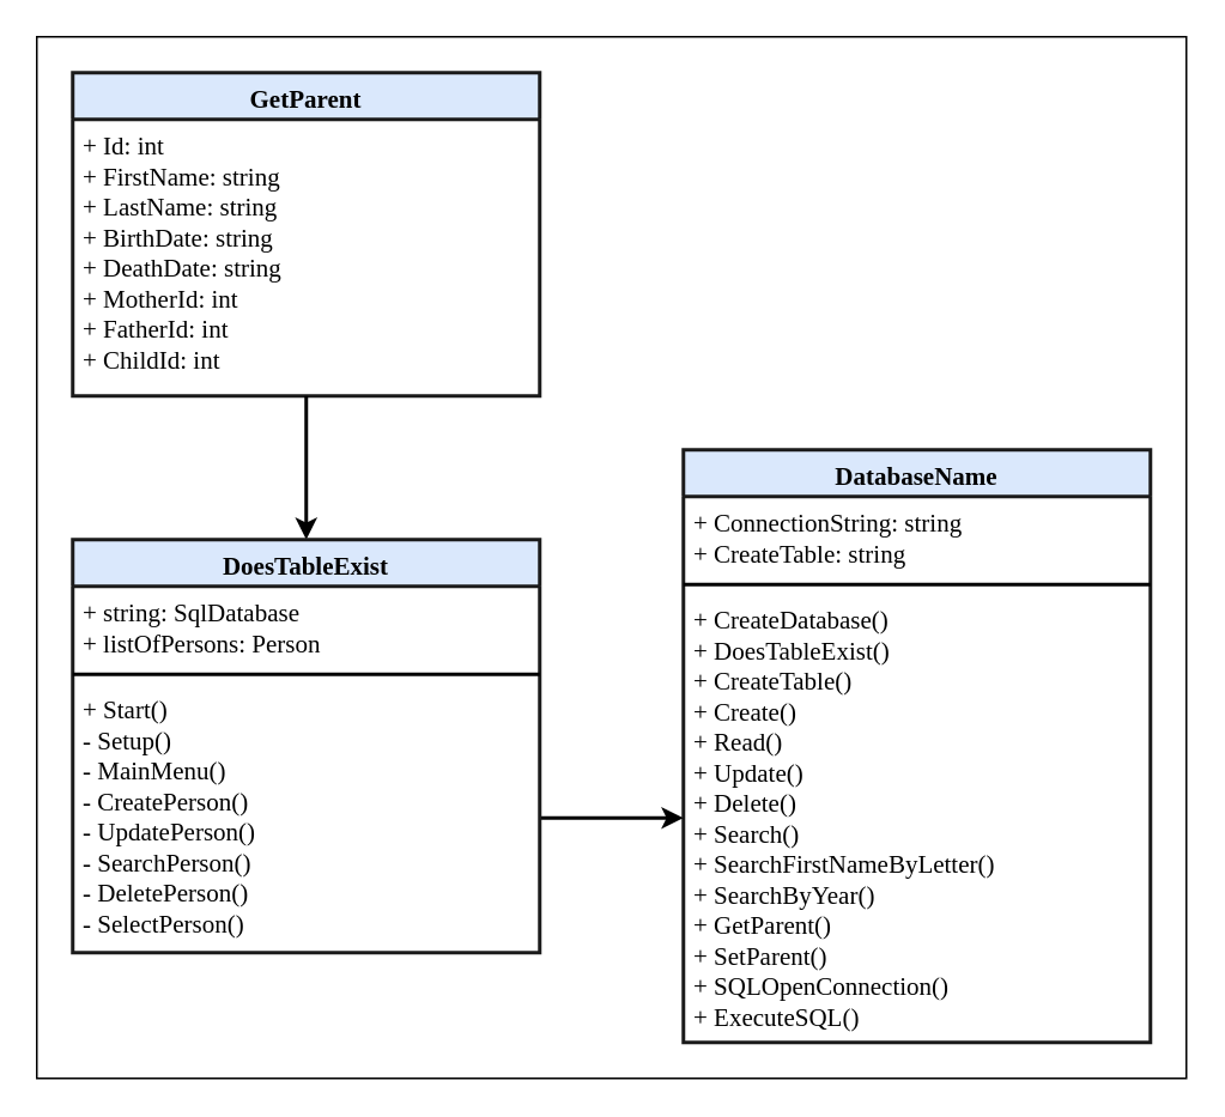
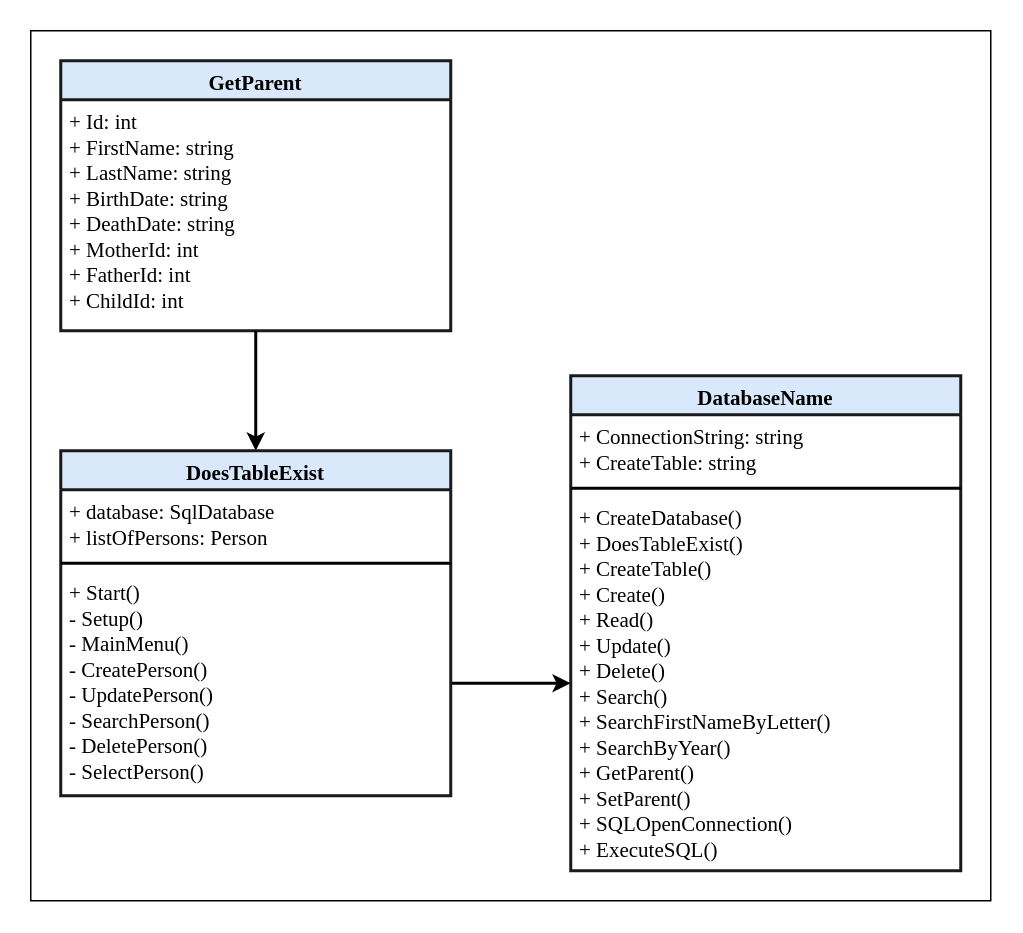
- <mxCell id="16" value="+ string: SqlDatabase&#10;+ listOfPersons: Person&#10;" style="text;strokeColor=none;fillColor=none;align=left;verticalAlign=top;spacingLeft=4;spacingRight=4;overflow=hidden;rotatable=0;points=[[0,0.5],[1,0.5]];portConstraint=eastwest;strokeWidth=2;fontFamily=Verdana;fontSize=14;sketch=0;" parent="15" vertex="1"><mxGeometry y="26" width="260" height="44" as="geometry" /></mxCell>
+ <mxCell id="16" value="+ database: SqlDatabase&#10;+ listOfPersons: Person&#10;" style="text;strokeColor=none;fillColor=none;align=left;verticalAlign=top;spacingLeft=4;spacingRight=4;overflow=hidden;rotatable=0;points=[[0,0.5],[1,0.5]];portConstraint=eastwest;strokeWidth=2;fontFamily=Verdana;fontSize=14;sketch=0;" parent="15" vertex="1"><mxGeometry y="26" width="260" height="44" as="geometry" /></mxCell>
